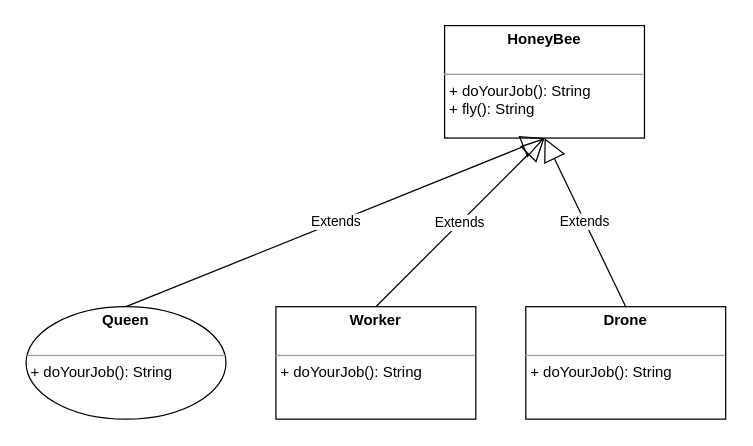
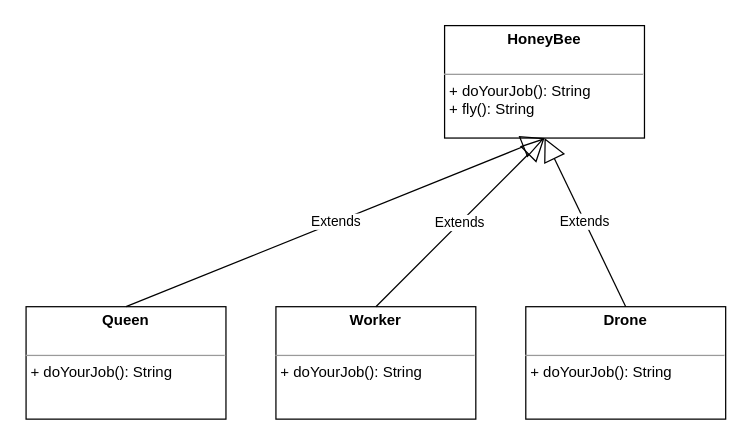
- <mxCell id="3" value="&lt;p style=&quot;margin: 0px ; margin-top: 4px ; text-align: center&quot;&gt;&lt;b&gt;Queen&lt;/b&gt;&lt;/p&gt;&lt;p style=&quot;margin: 0px ; margin-left: 4px&quot;&gt;&lt;br&gt;&lt;/p&gt;&lt;hr size=&quot;1&quot;&gt;&lt;p style=&quot;margin: 0px ; margin-left: 4px&quot;&gt;+ doYourJob(): String&lt;br&gt;&lt;/p&gt;" style="ellipse;verticalAlign=top;align=left;overflow=fill;fontSize=12;fontFamily=Helvetica;html=1;" parent="1" vertex="1"><mxGeometry x="20" y="245" width="160" height="90" as="geometry" /></mxCell>
+ <mxCell id="3" value="&lt;p style=&quot;margin: 0px ; margin-top: 4px ; text-align: center&quot;&gt;&lt;b&gt;Queen&lt;/b&gt;&lt;/p&gt;&lt;p style=&quot;margin: 0px ; margin-left: 4px&quot;&gt;&lt;br&gt;&lt;/p&gt;&lt;hr size=&quot;1&quot;&gt;&lt;p style=&quot;margin: 0px ; margin-left: 4px&quot;&gt;+ doYourJob(): String&lt;br&gt;&lt;/p&gt;" style="verticalAlign=top;align=left;overflow=fill;fontSize=12;fontFamily=Helvetica;html=1;" parent="1" vertex="1"><mxGeometry x="20" y="245" width="160" height="90" as="geometry" /></mxCell>
